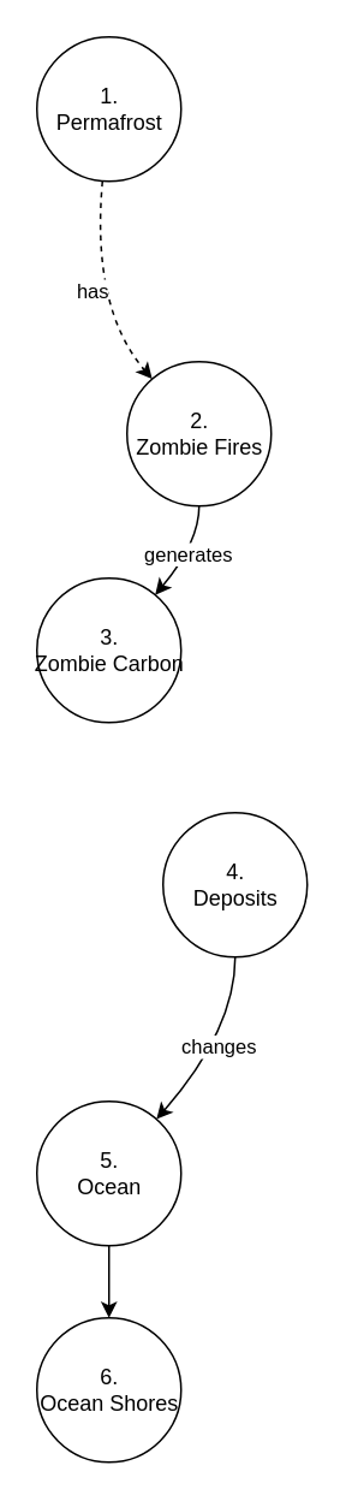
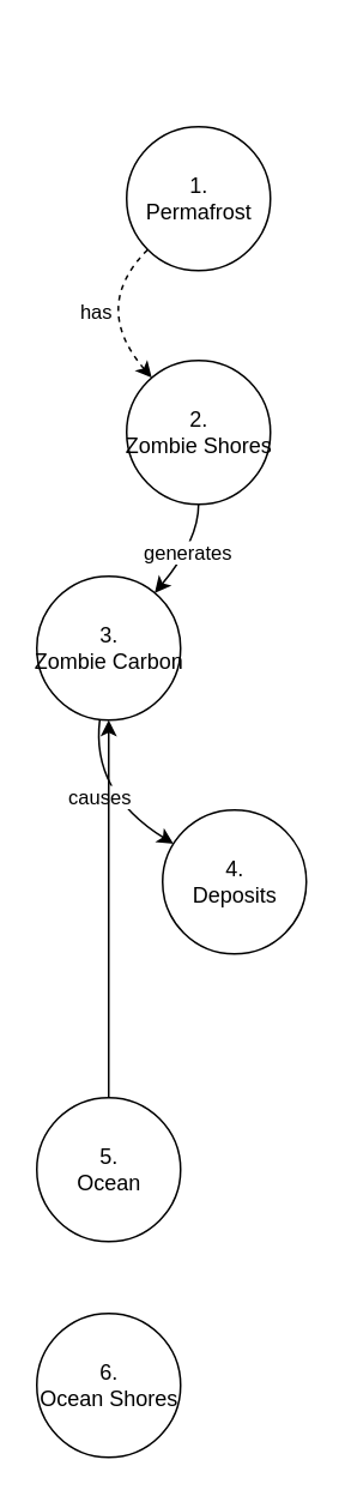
- <mxCell id="2" value="1.&lt;br&gt;Permafrost" style="shape=ellipse;html=1;dashed=0;whitespace=wrap;aspect=fixed;perimeter=ellipsePerimeter;" parent="1" vertex="1"><mxGeometry x="20" y="20" width="80" height="80" as="geometry" /></mxCell>
+ <mxCell id="2" value="1.&lt;br&gt;Permafrost" style="shape=ellipse;html=1;dashed=0;whitespace=wrap;aspect=fixed;perimeter=ellipsePerimeter;" parent="1" vertex="1"><mxGeometry x="70" y="70" width="80" height="80" as="geometry" /></mxCell>
- <mxCell id="3" value="2.&lt;br&gt;Zombie Fires" style="shape=ellipse;html=1;dashed=0;whitespace=wrap;aspect=fixed;perimeter=ellipsePerimeter;" parent="1" vertex="1"><mxGeometry x="70" y="200" width="80" height="80" as="geometry" /></mxCell>
+ <mxCell id="3" value="2.&lt;br&gt;Zombie Shores" style="shape=ellipse;html=1;dashed=0;whitespace=wrap;aspect=fixed;perimeter=ellipsePerimeter;" parent="1" vertex="1"><mxGeometry x="70" y="200" width="80" height="80" as="geometry" /></mxCell>
+ <mxCell id="9" value="causes" style="endArrow=classic;html=1;curved=1;" parent="1" source="5" target="6" edge="1"><mxGeometry width="50" height="50" relative="1" as="geometry"><mxPoint x="420" y="340" as="sourcePoint" /><mxPoint x="470" y="290" as="targetPoint" /><Array as="points"><mxPoint x="50" y="440" /></Array></mxGeometry></mxCell>
- <mxCell id="10" value="changes" style="endArrow=classic;html=1;curved=1;" parent="1" source="6" target="7" edge="1"><mxGeometry width="50" height="50" relative="1" as="geometry"><mxPoint x="540" y="510" as="sourcePoint" /><mxPoint x="590" y="460" as="targetPoint" /><Array as="points"><mxPoint x="130" y="570" /></Array></mxGeometry></mxCell>
- <mxCell id="12" value="" style="endArrow=classic;html=1;" parent="1" source="7" target="11" edge="1"><mxGeometry width="50" height="50" relative="1" as="geometry"><mxPoint x="280" y="400" as="sourcePoint" /><mxPoint x="330" y="350" as="targetPoint" /></mxGeometry></mxCell>
+ <mxCell id="12" value="" style="endArrow=classic;html=1;" parent="1" source="7" target="5" edge="1"><mxGeometry width="50" height="50" relative="1" as="geometry"><mxPoint x="280" y="400" as="sourcePoint" /><mxPoint x="330" y="350" as="targetPoint" /></mxGeometry></mxCell>
